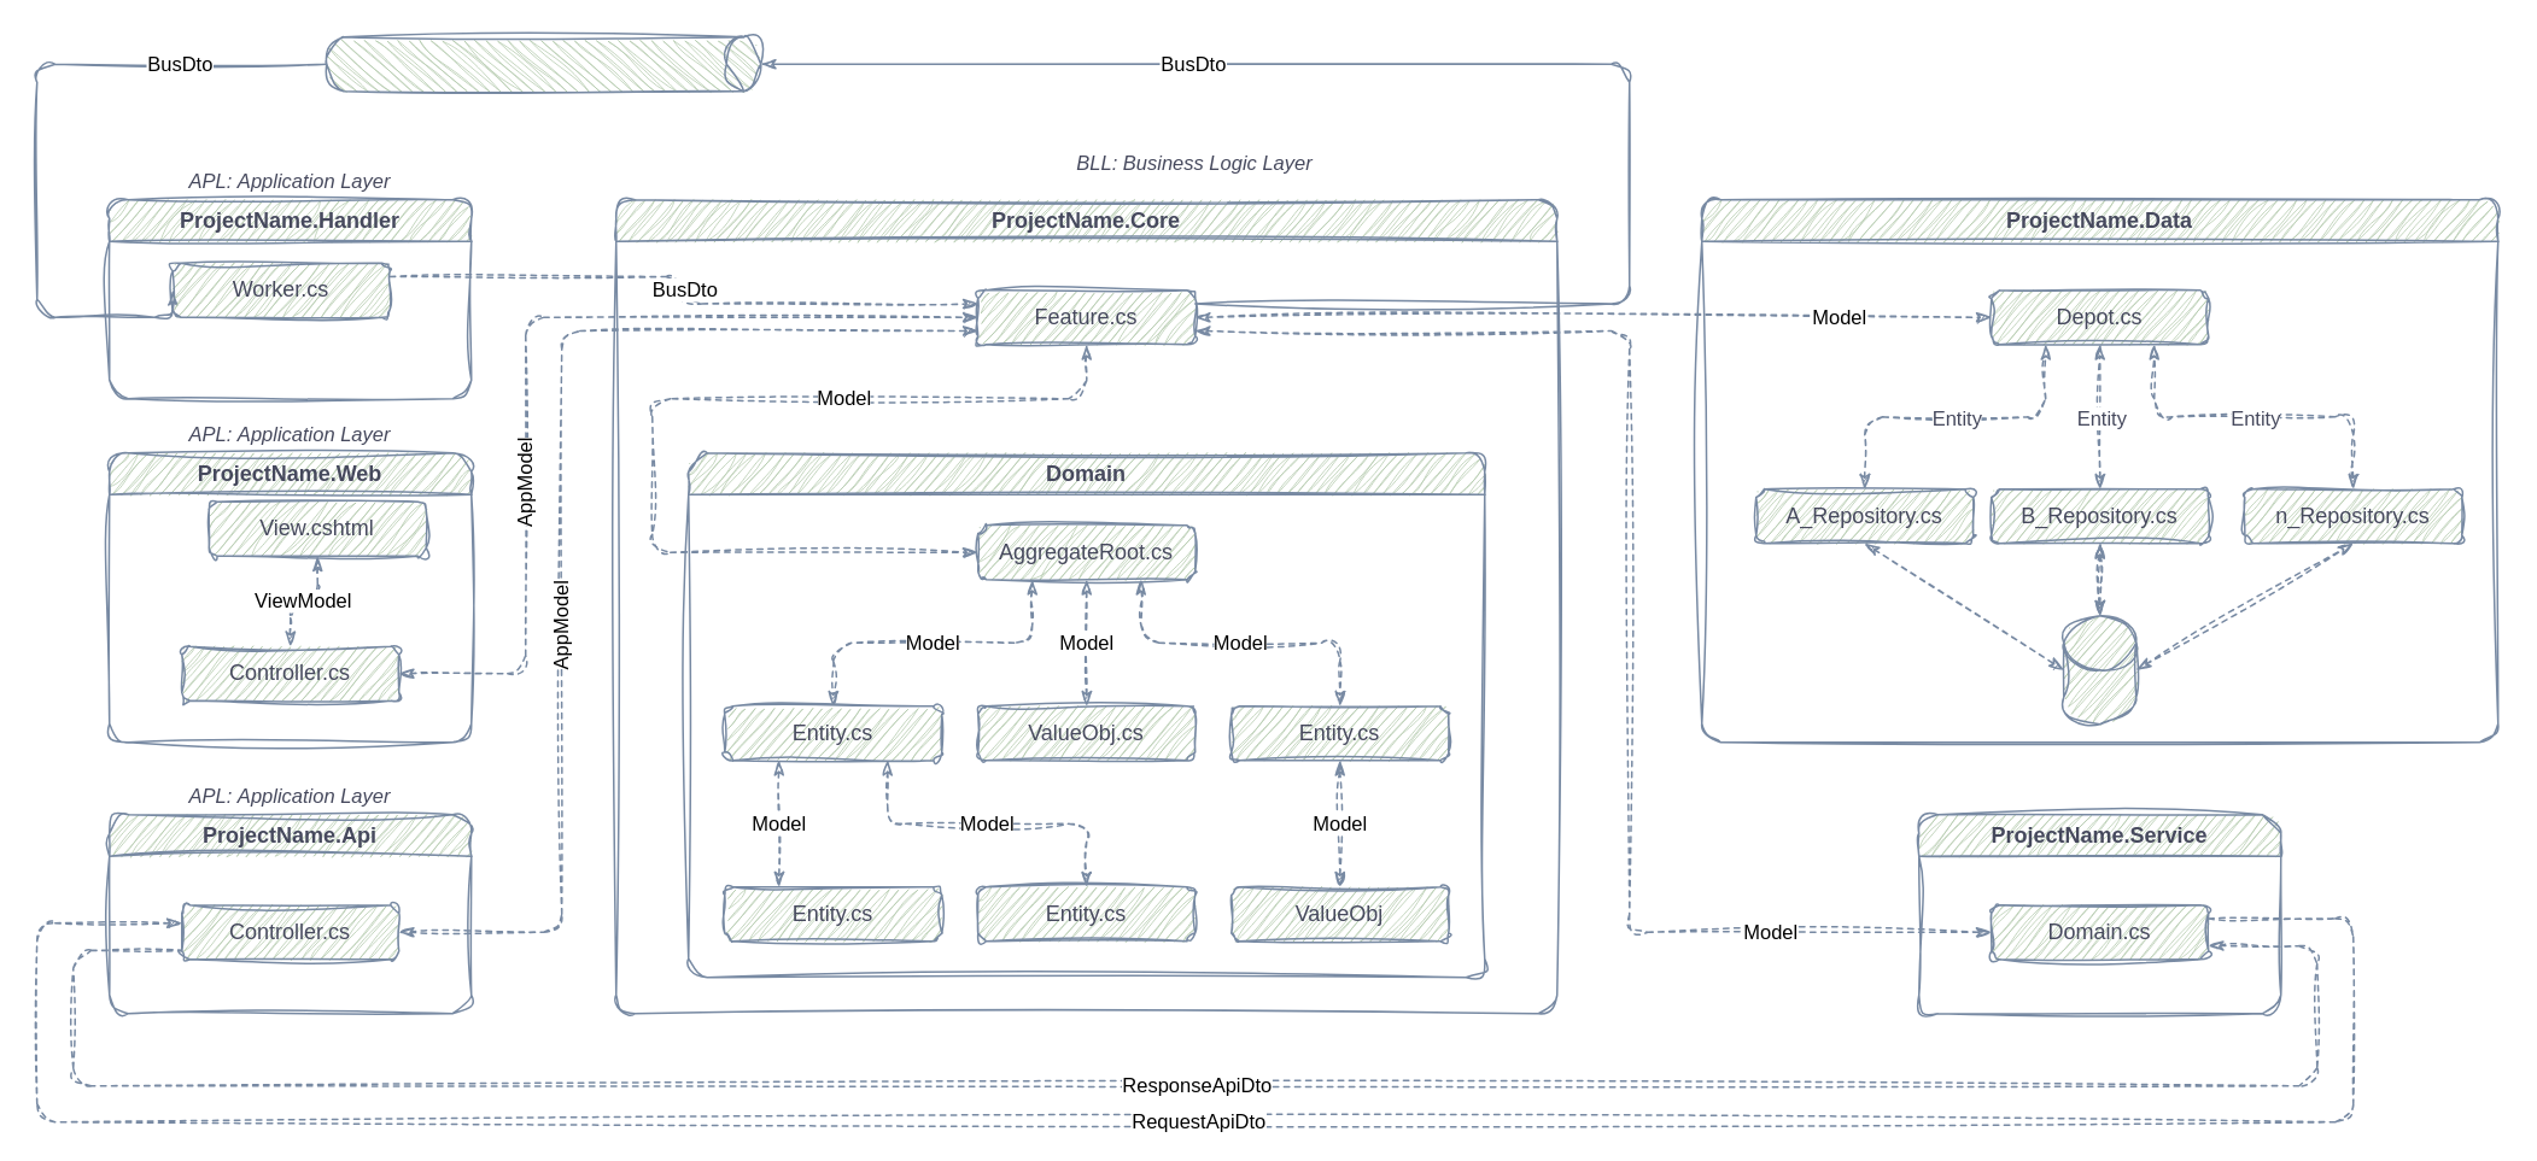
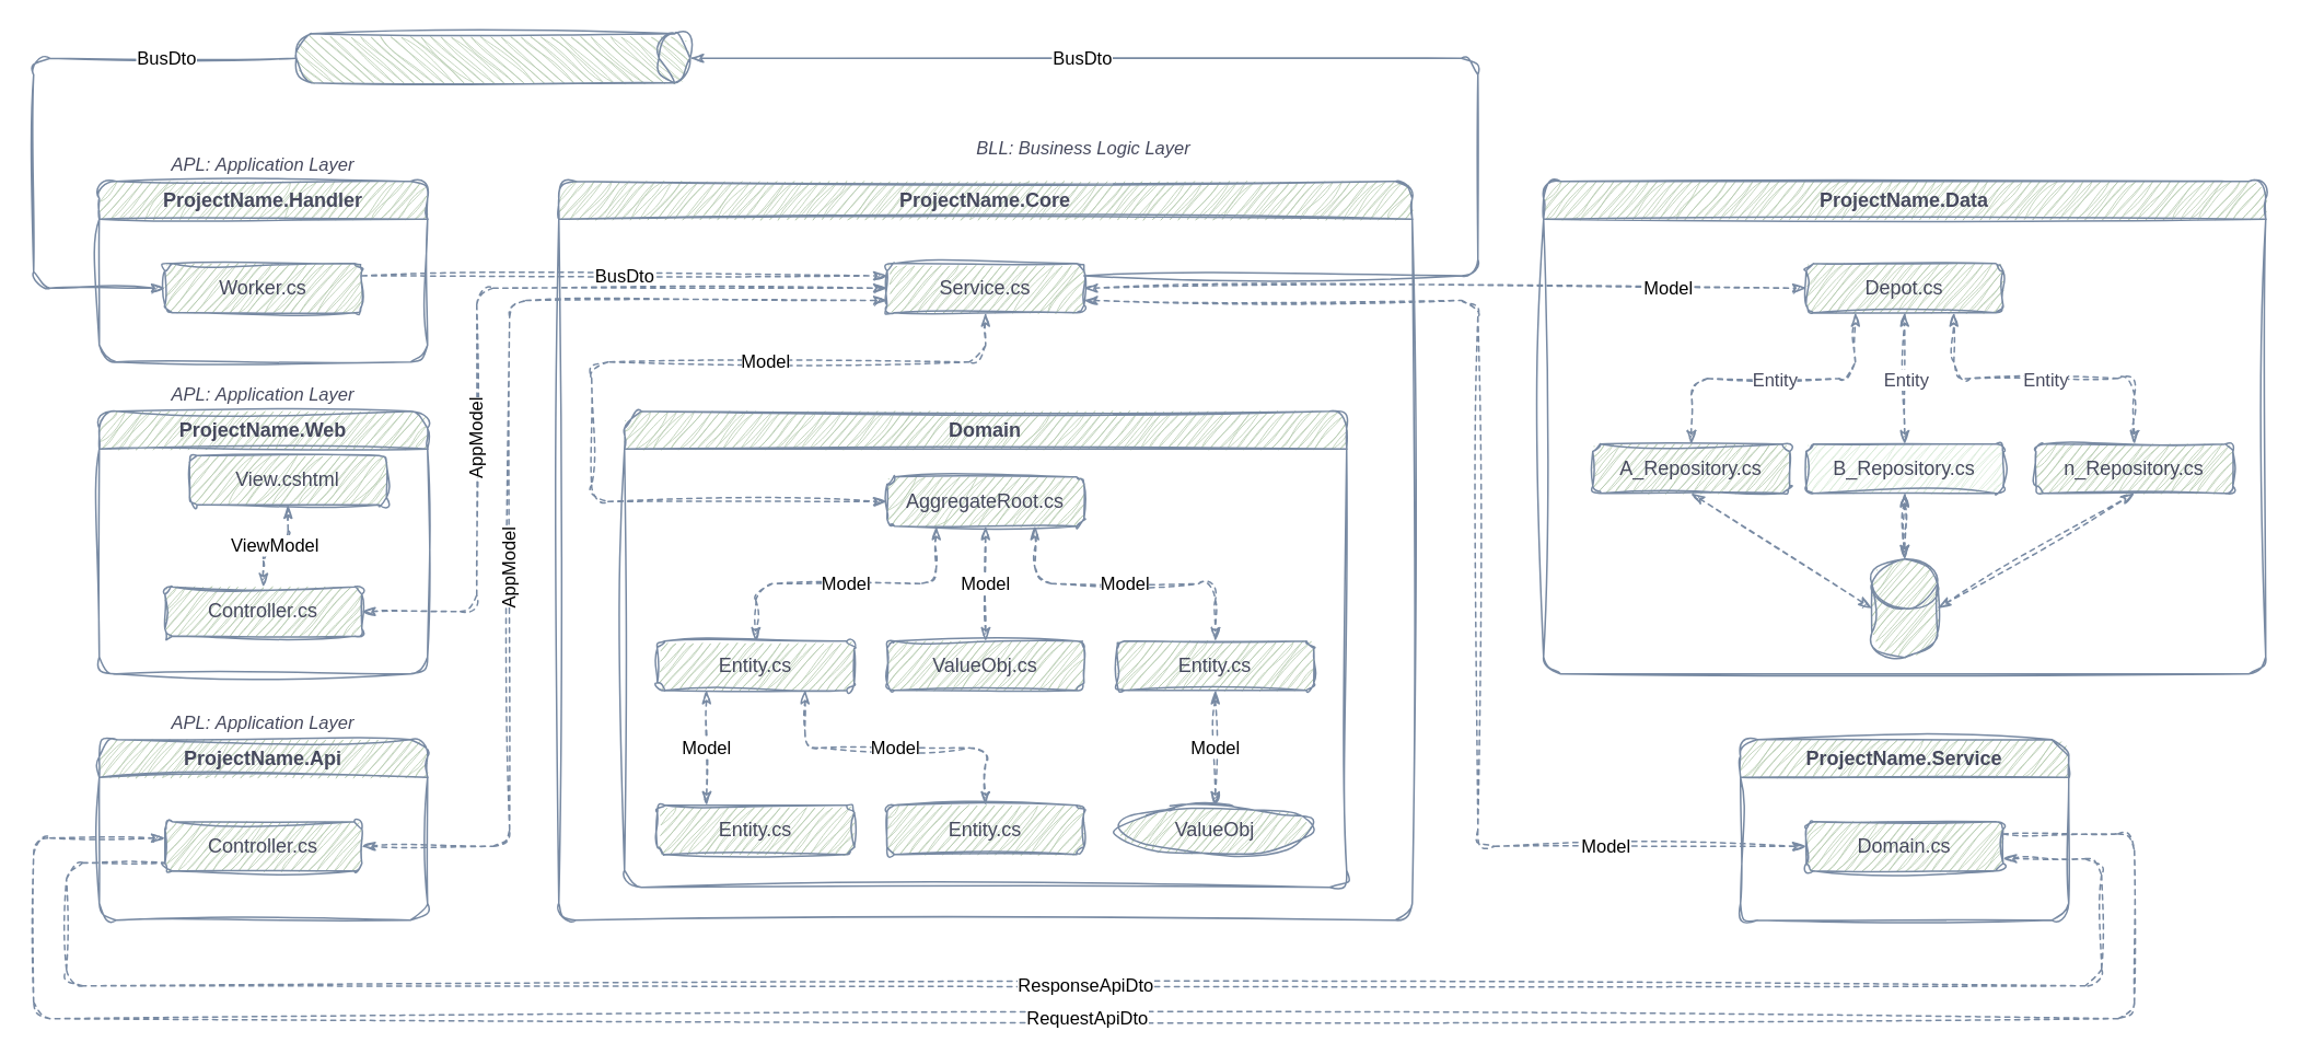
- <mxCell id="6" value="Worker.cs" style="rounded=1;whiteSpace=wrap;html=1;labelBackgroundColor=none;fillColor=#B2C9AB;strokeColor=#788AA3;fontColor=#46495D;fontFamily=Helvetica;sketch=1;curveFitting=1;jiggle=2;" parent="5" vertex="1"><mxGeometry x="35" y="35" width="120" height="30" as="geometry" /></mxCell>
+ <mxCell id="6" value="Worker.cs" style="rounded=1;whiteSpace=wrap;html=1;labelBackgroundColor=none;fillColor=#B2C9AB;strokeColor=#788AA3;fontColor=#46495D;fontFamily=Helvetica;sketch=1;curveFitting=1;jiggle=2;" parent="5" vertex="1"><mxGeometry x="40" y="50" width="120" height="30" as="geometry" /></mxCell>
- <mxCell id="9" value="Feature.cs" style="rounded=1;whiteSpace=wrap;html=1;labelBackgroundColor=none;fillColor=#B2C9AB;strokeColor=#788AA3;fontColor=#46495D;fontFamily=Helvetica;sketch=1;curveFitting=1;jiggle=2;" parent="7" vertex="1"><mxGeometry x="200" y="50" width="120" height="30" as="geometry" /></mxCell>
+ <mxCell id="9" value="Service.cs" style="rounded=1;whiteSpace=wrap;html=1;labelBackgroundColor=none;fillColor=#B2C9AB;strokeColor=#788AA3;fontColor=#46495D;fontFamily=Helvetica;sketch=1;curveFitting=1;jiggle=2;" parent="7" vertex="1"><mxGeometry x="200" y="50" width="120" height="30" as="geometry" /></mxCell>
- <mxCell id="27" value="B_Repository.cs" style="rounded=1;whiteSpace=wrap;html=1;labelBackgroundColor=none;fillColor=#B2C9AB;strokeColor=#788AA3;fontColor=#46495D;fontFamily=Helvetica;sketch=1;curveFitting=1;jiggle=2;" parent="25" vertex="1"><mxGeometry x="160" y="160" width="120" height="30" as="geometry" /></mxCell>
+ <mxCell id="27" value="B_Repository.cs" style="rounded=1;whiteSpace=wrap;html=1;labelBackgroundColor=none;fillColor=#d5e8d4;strokeColor=#788AA3;fontColor=#46495D;fontFamily=Helvetica;sketch=1;curveFitting=1;jiggle=2;" parent="25" vertex="1"><mxGeometry x="160" y="160" width="120" height="30" as="geometry" /></mxCell>
- <mxCell id="24" value="ValueObj" style="rounded=1;whiteSpace=wrap;html=1;labelBackgroundColor=none;fillColor=#B2C9AB;strokeColor=#788AA3;fontColor=#46495D;fontFamily=Helvetica;sketch=1;curveFitting=1;jiggle=2;" parent="11" vertex="1"><mxGeometry x="300" y="240" width="120" height="30" as="geometry" /></mxCell>
+ <mxCell id="24" value="ValueObj" style="ellipse;whiteSpace=wrap;html=1;labelBackgroundColor=none;fillColor=#B2C9AB;strokeColor=#788AA3;fontColor=#46495D;fontFamily=Helvetica;sketch=1;curveFitting=1;jiggle=2;" parent="11" vertex="1"><mxGeometry x="300" y="240" width="120" height="30" as="geometry" /></mxCell>
